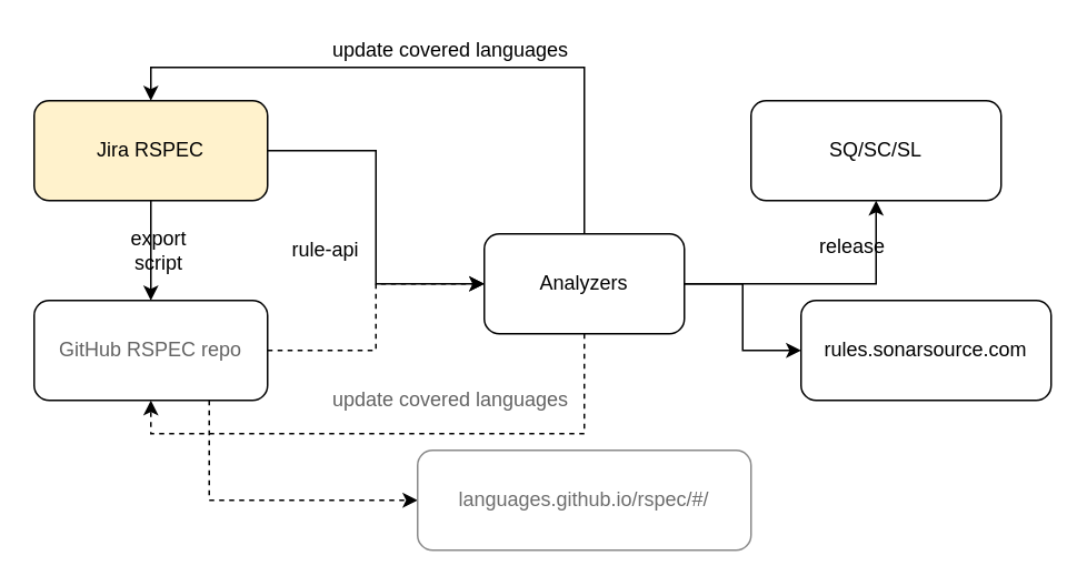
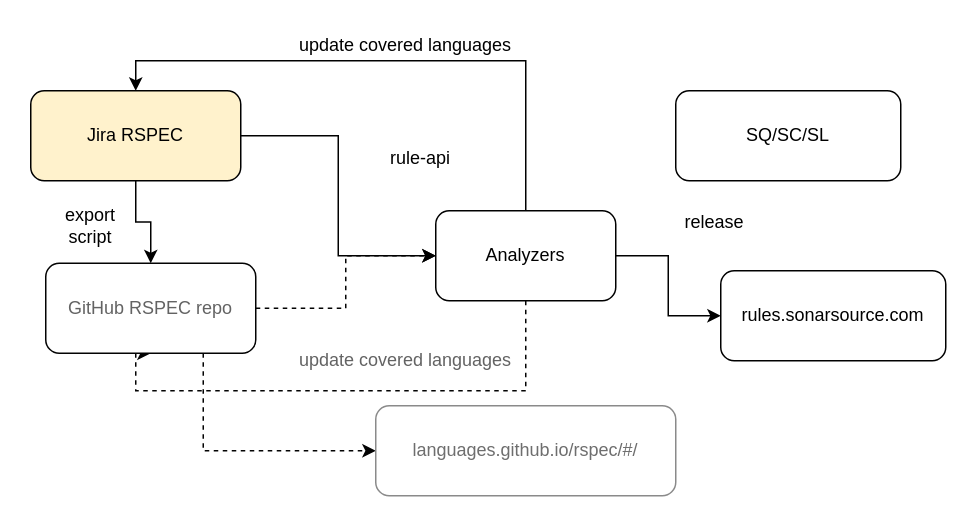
- <mxCell id="16" value="release" style="text;html=1;strokeColor=none;fillColor=none;align=center;verticalAlign=middle;whiteSpace=wrap;rounded=0;" vertex="1" parent="1"><mxGeometry x="486" y="138" width="50" height="20" as="geometry" /></mxCell>
+ <mxCell id="16" value="release" style="text;html=1;strokeColor=none;fillColor=none;align=center;verticalAlign=middle;whiteSpace=wrap;rounded=0;" vertex="1" parent="1"><mxGeometry x="451" y="138" width="50" height="20" as="geometry" /></mxCell>
- <mxCell id="14" value="export script" style="text;html=1;strokeColor=none;fillColor=none;align=center;verticalAlign=middle;whiteSpace=wrap;rounded=0;" vertex="1" parent="1"><mxGeometry x="75" y="140" width="40" height="20" as="geometry" /></mxCell>
+ <mxCell id="14" value="export script" style="text;html=1;strokeColor=none;fillColor=none;align=center;verticalAlign=middle;whiteSpace=wrap;rounded=0;" vertex="1" parent="1"><mxGeometry x="40" y="140" width="40" height="20" as="geometry" /></mxCell>
- <mxCell id="15" value="rule-api" style="text;html=1;strokeColor=none;fillColor=none;align=center;verticalAlign=middle;whiteSpace=wrap;rounded=0;" vertex="1" parent="1"><mxGeometry x="170" y="140" width="50" height="20" as="geometry" /></mxCell>
+ <mxCell id="15" value="rule-api" style="text;html=1;strokeColor=none;fillColor=none;align=center;verticalAlign=middle;whiteSpace=wrap;rounded=0;" vertex="1" parent="1"><mxGeometry x="255" y="95" width="50" height="20" as="geometry" /></mxCell>
- <mxCell id="4" style="edgeStyle=orthogonalEdgeStyle;rounded=0;orthogonalLoop=1;jettySize=auto;html=1;exitX=1;exitY=0.5;exitDx=0;exitDy=0;" edge="1" parent="1" source="8" target="9"><mxGeometry relative="1" as="geometry" /></mxCell>
- <mxCell id="13" value="GitHub RSPEC repo" style="rounded=1;whiteSpace=wrap;html=1;fontColor=#636363;strokeColor=#030303;" vertex="1" parent="1"><mxGeometry y="180" width="140" height="60" as="geometry" x="20" /></mxCell>
+ <mxCell id="13" value="GitHub RSPEC repo" style="rounded=1;whiteSpace=wrap;html=1;fontColor=#636363;strokeColor=#030303;" vertex="1" parent="1"><mxGeometry x="30" y="175" width="140" height="60" as="geometry" /></mxCell>
